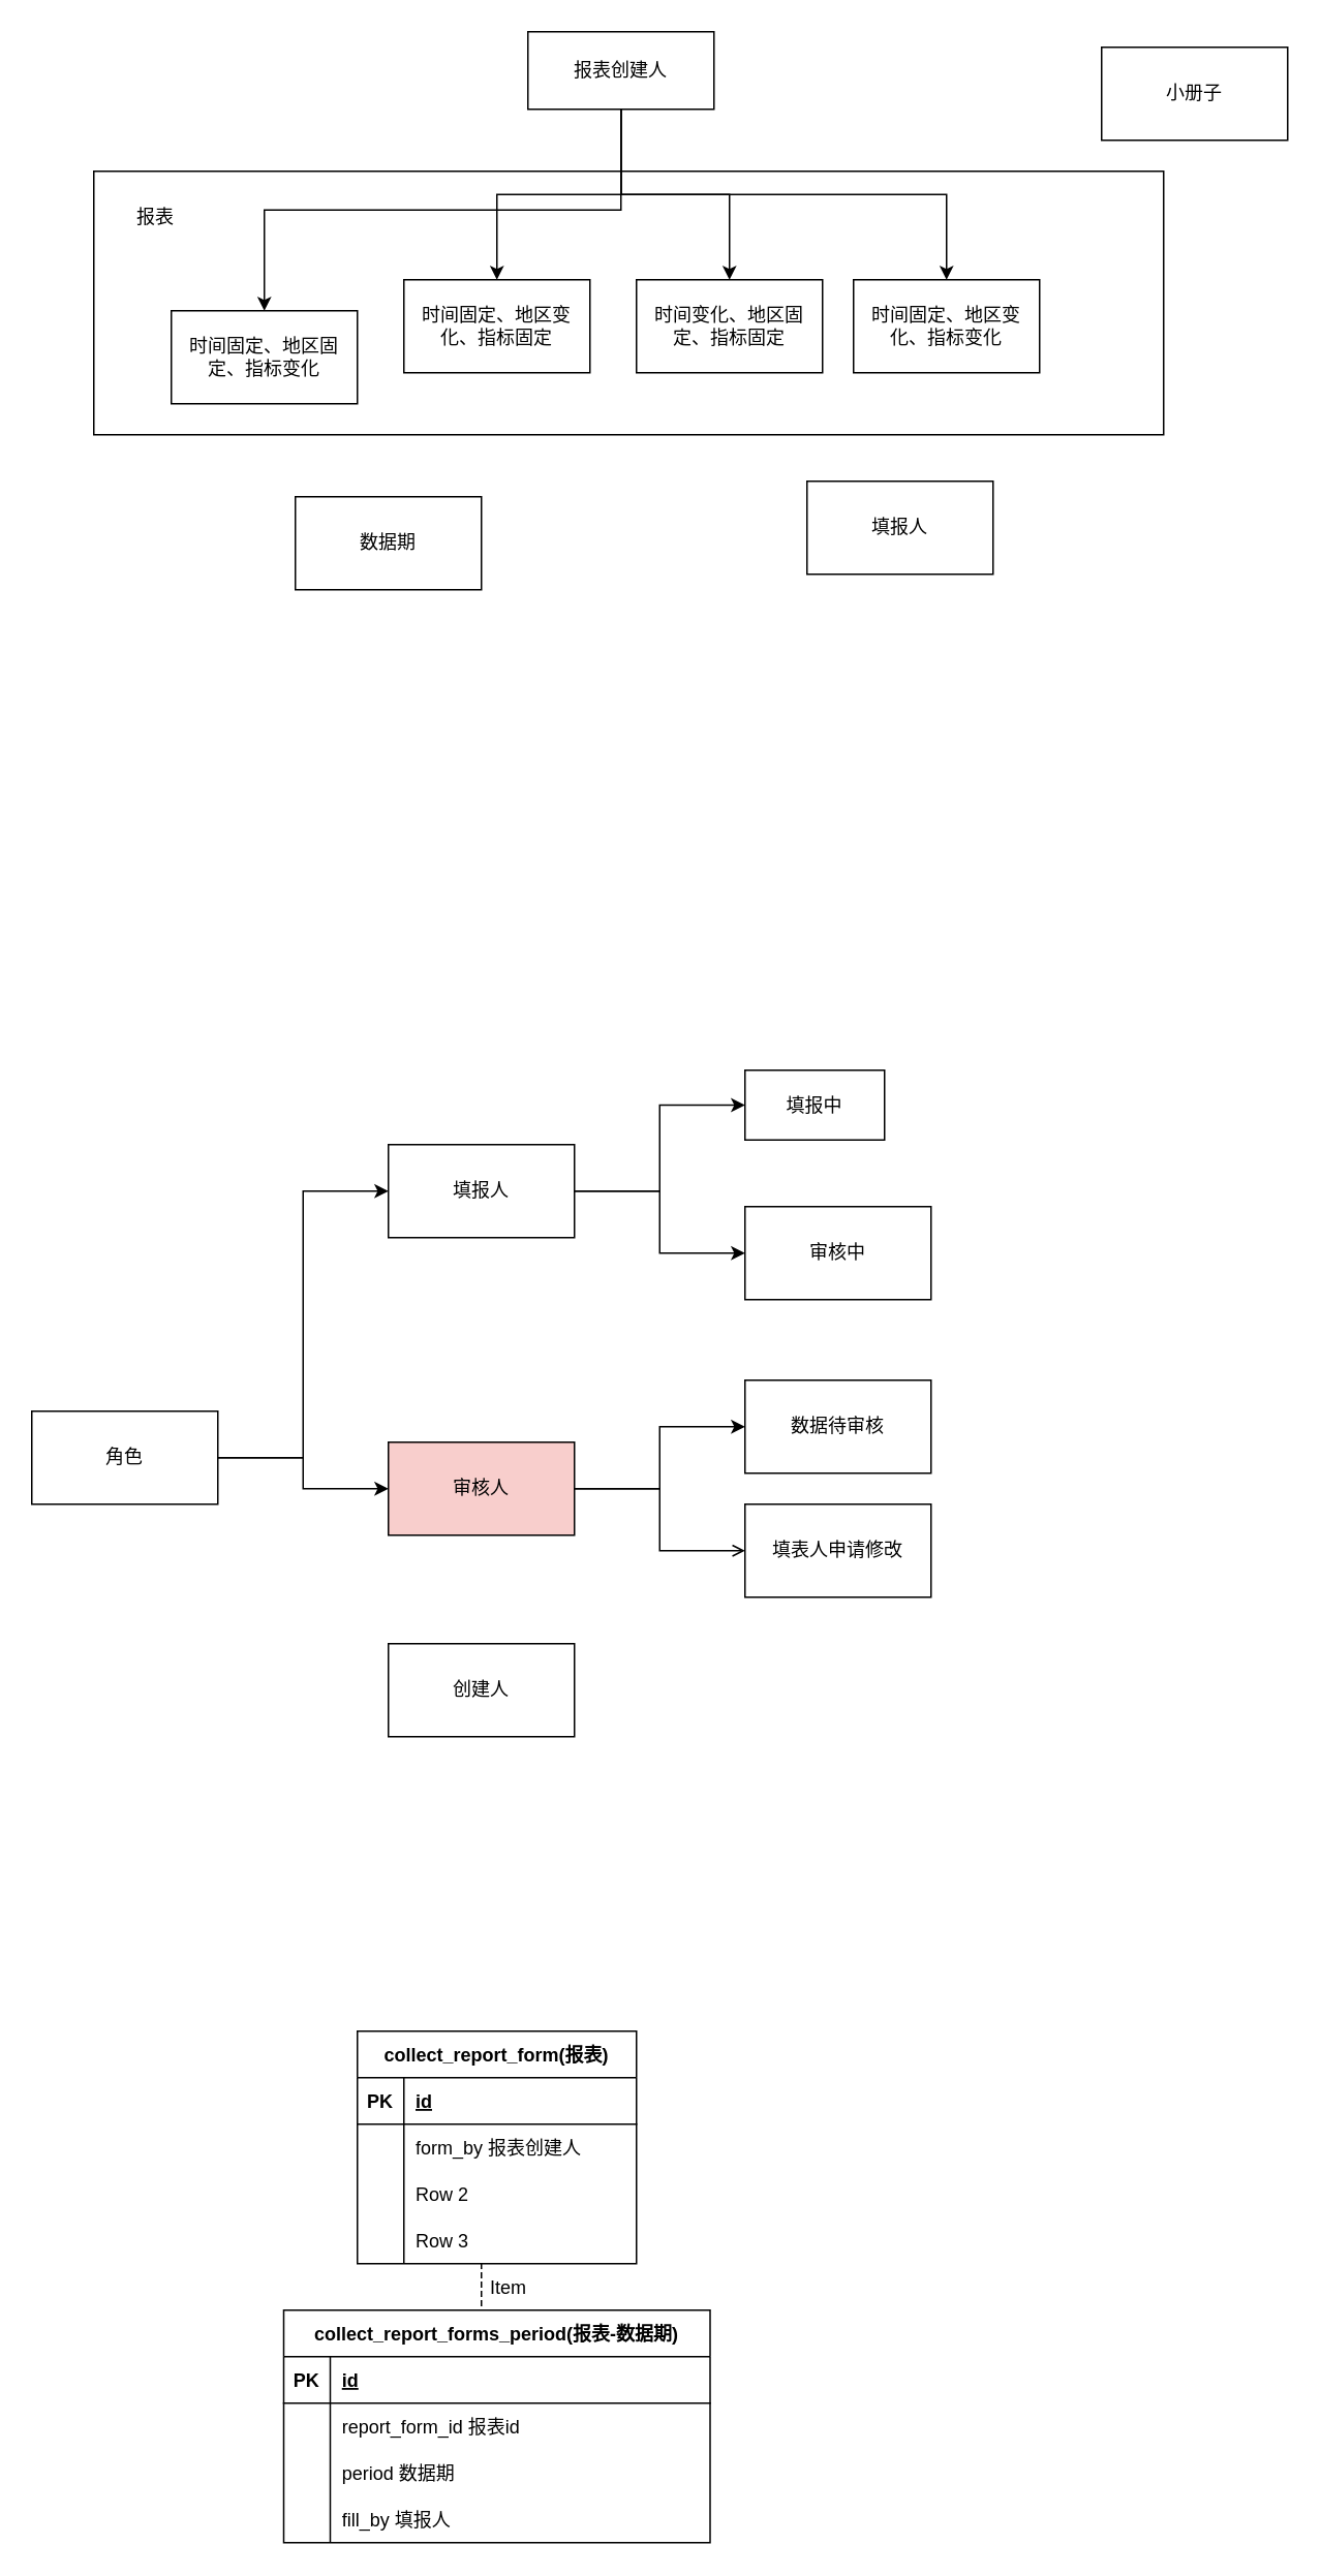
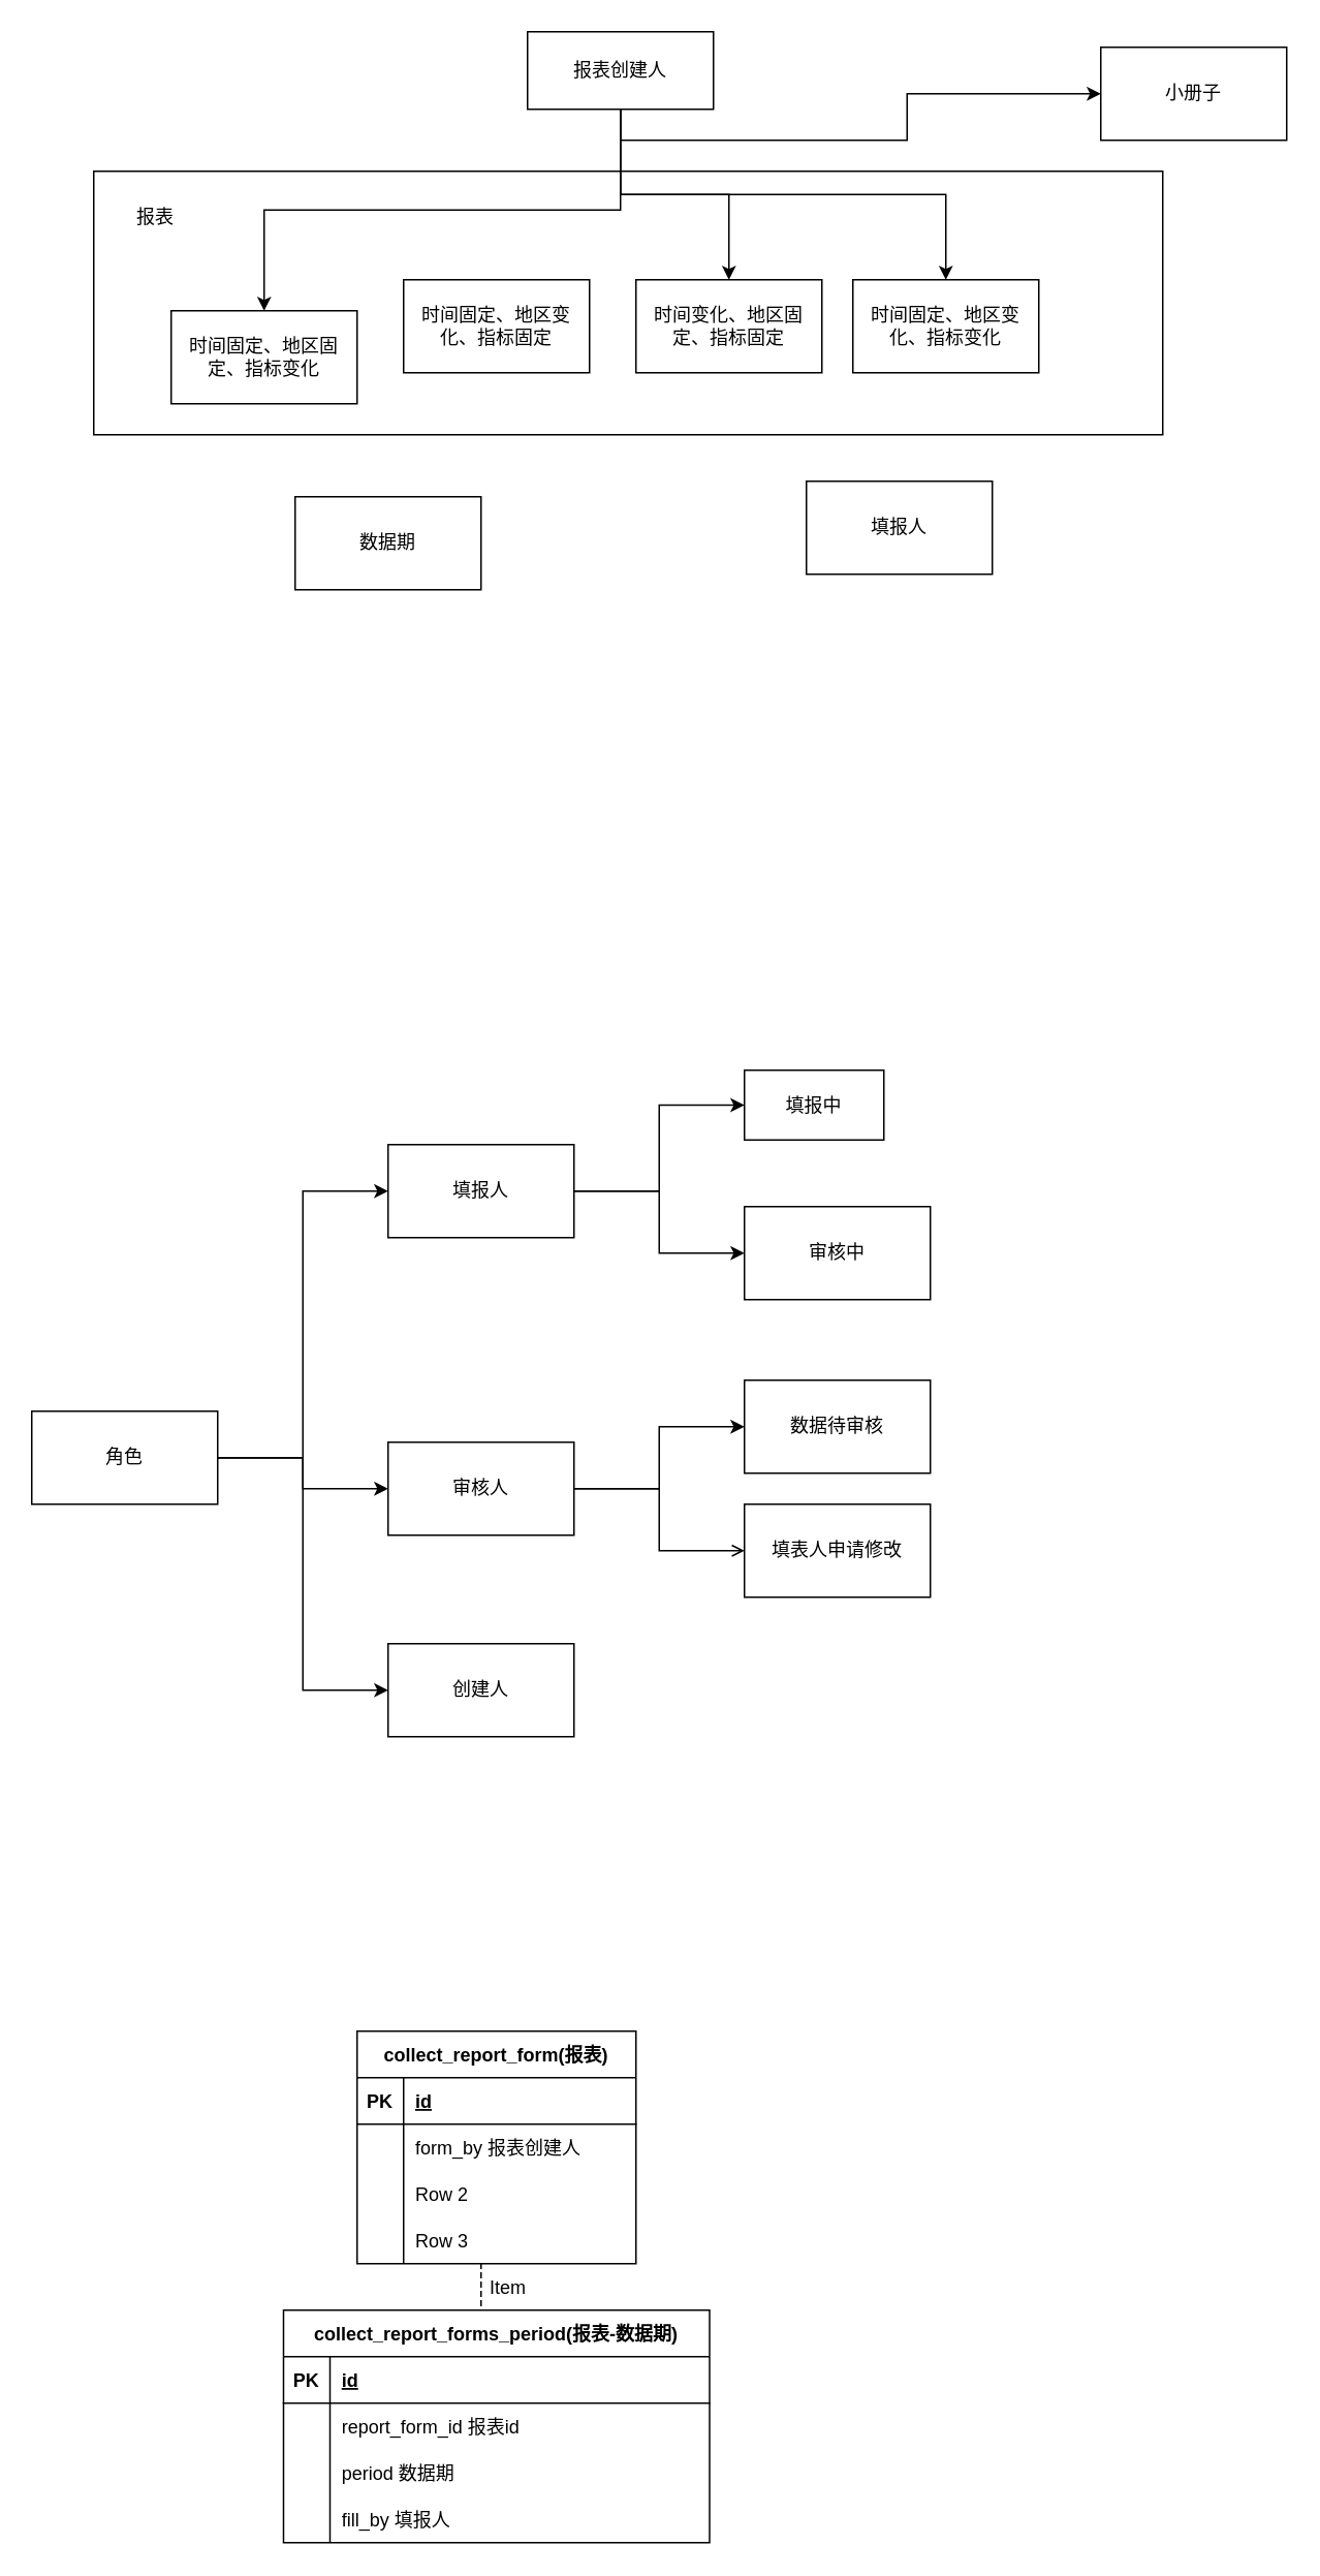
- <mxCell id="8" style="edgeStyle=orthogonalEdgeStyle;rounded=0;orthogonalLoop=1;jettySize=auto;html=1;exitX=0.5;exitY=1;exitDx=0;exitDy=0;" edge="1" parent="1" source="11" target="12"><mxGeometry relative="1" as="geometry" /></mxCell>
+ <mxCell id="8" style="edgeStyle=orthogonalEdgeStyle;rounded=0;orthogonalLoop=1;jettySize=auto;html=1;exitX=0.5;exitY=1;exitDx=0;exitDy=0;" edge="1" parent="1" source="11" target="6"><mxGeometry relative="1" as="geometry" /></mxCell>
- <mxCell id="25" value="审核人" style="rounded=0;whiteSpace=wrap;html=1;fillColor=#f8cecc;" vertex="1" parent="1"><mxGeometry x="250" y="930" width="120" height="60" as="geometry" /></mxCell>
+ <mxCell id="25" value="审核人" style="rounded=0;whiteSpace=wrap;html=1;" vertex="1" parent="1"><mxGeometry x="250" y="930" width="120" height="60" as="geometry" /></mxCell>
+ <mxCell id="21" style="edgeStyle=orthogonalEdgeStyle;rounded=0;orthogonalLoop=1;jettySize=auto;html=1;exitX=1;exitY=0.5;exitDx=0;exitDy=0;entryX=0;entryY=0.5;entryDx=0;entryDy=0;" edge="1" parent="1" source="22" target="26"><mxGeometry relative="1" as="geometry" /></mxCell>
